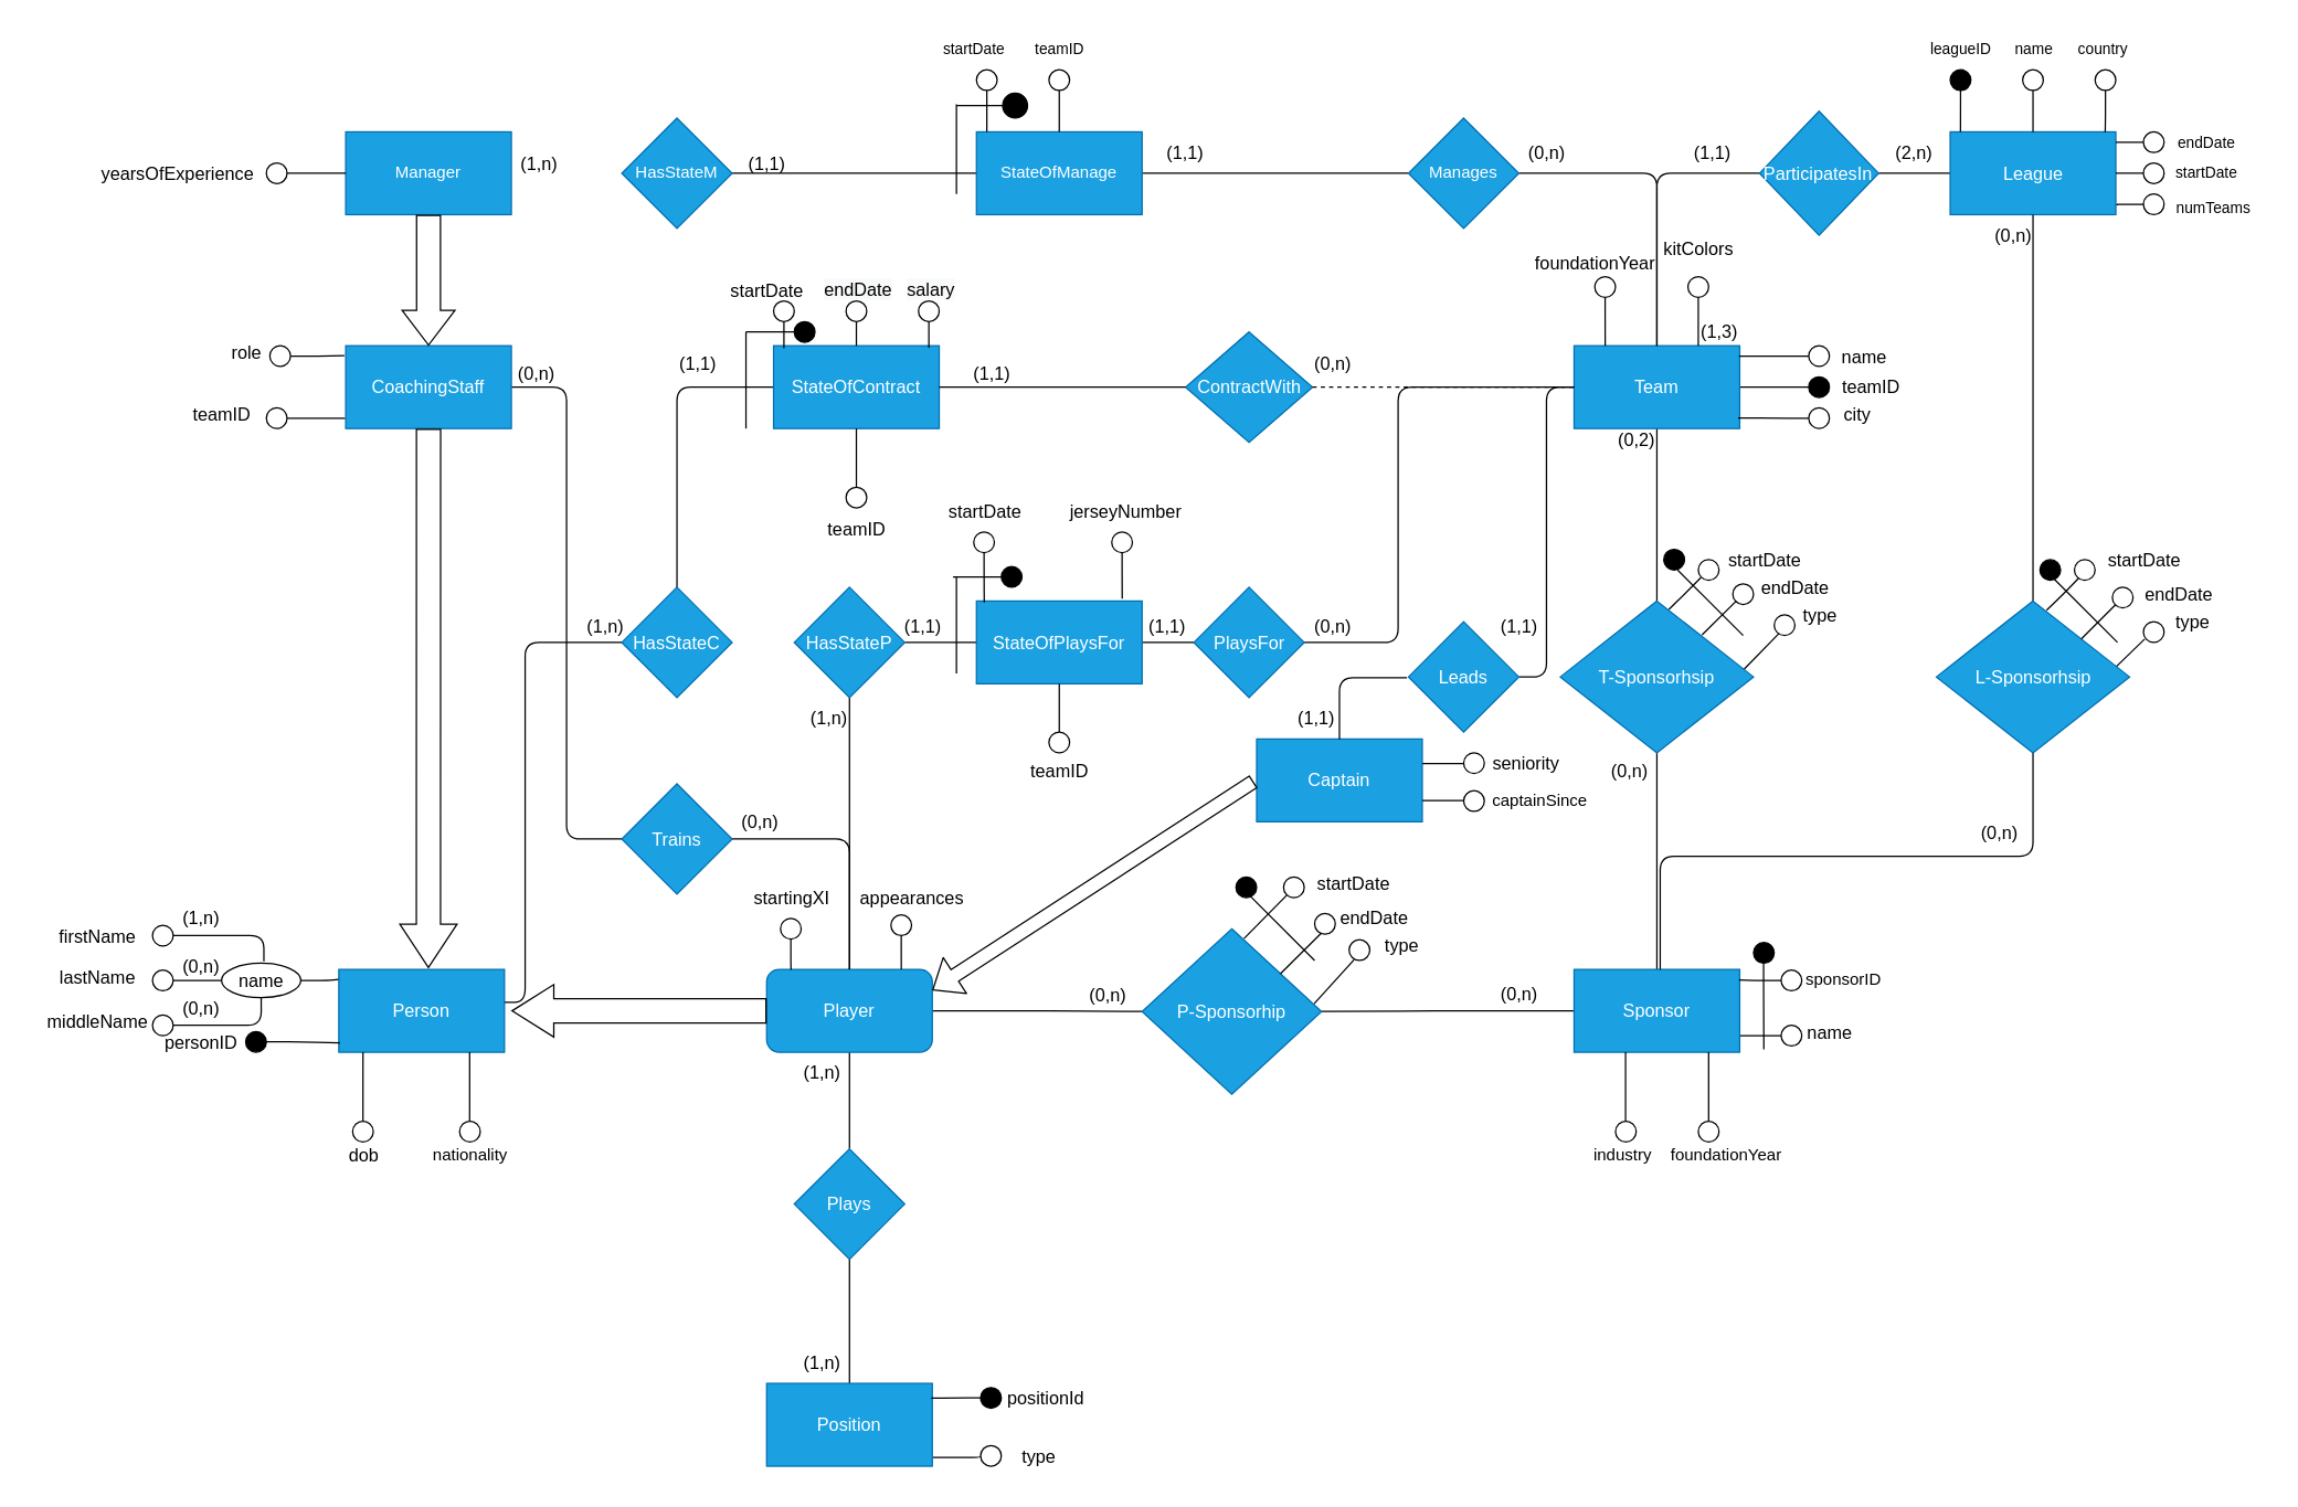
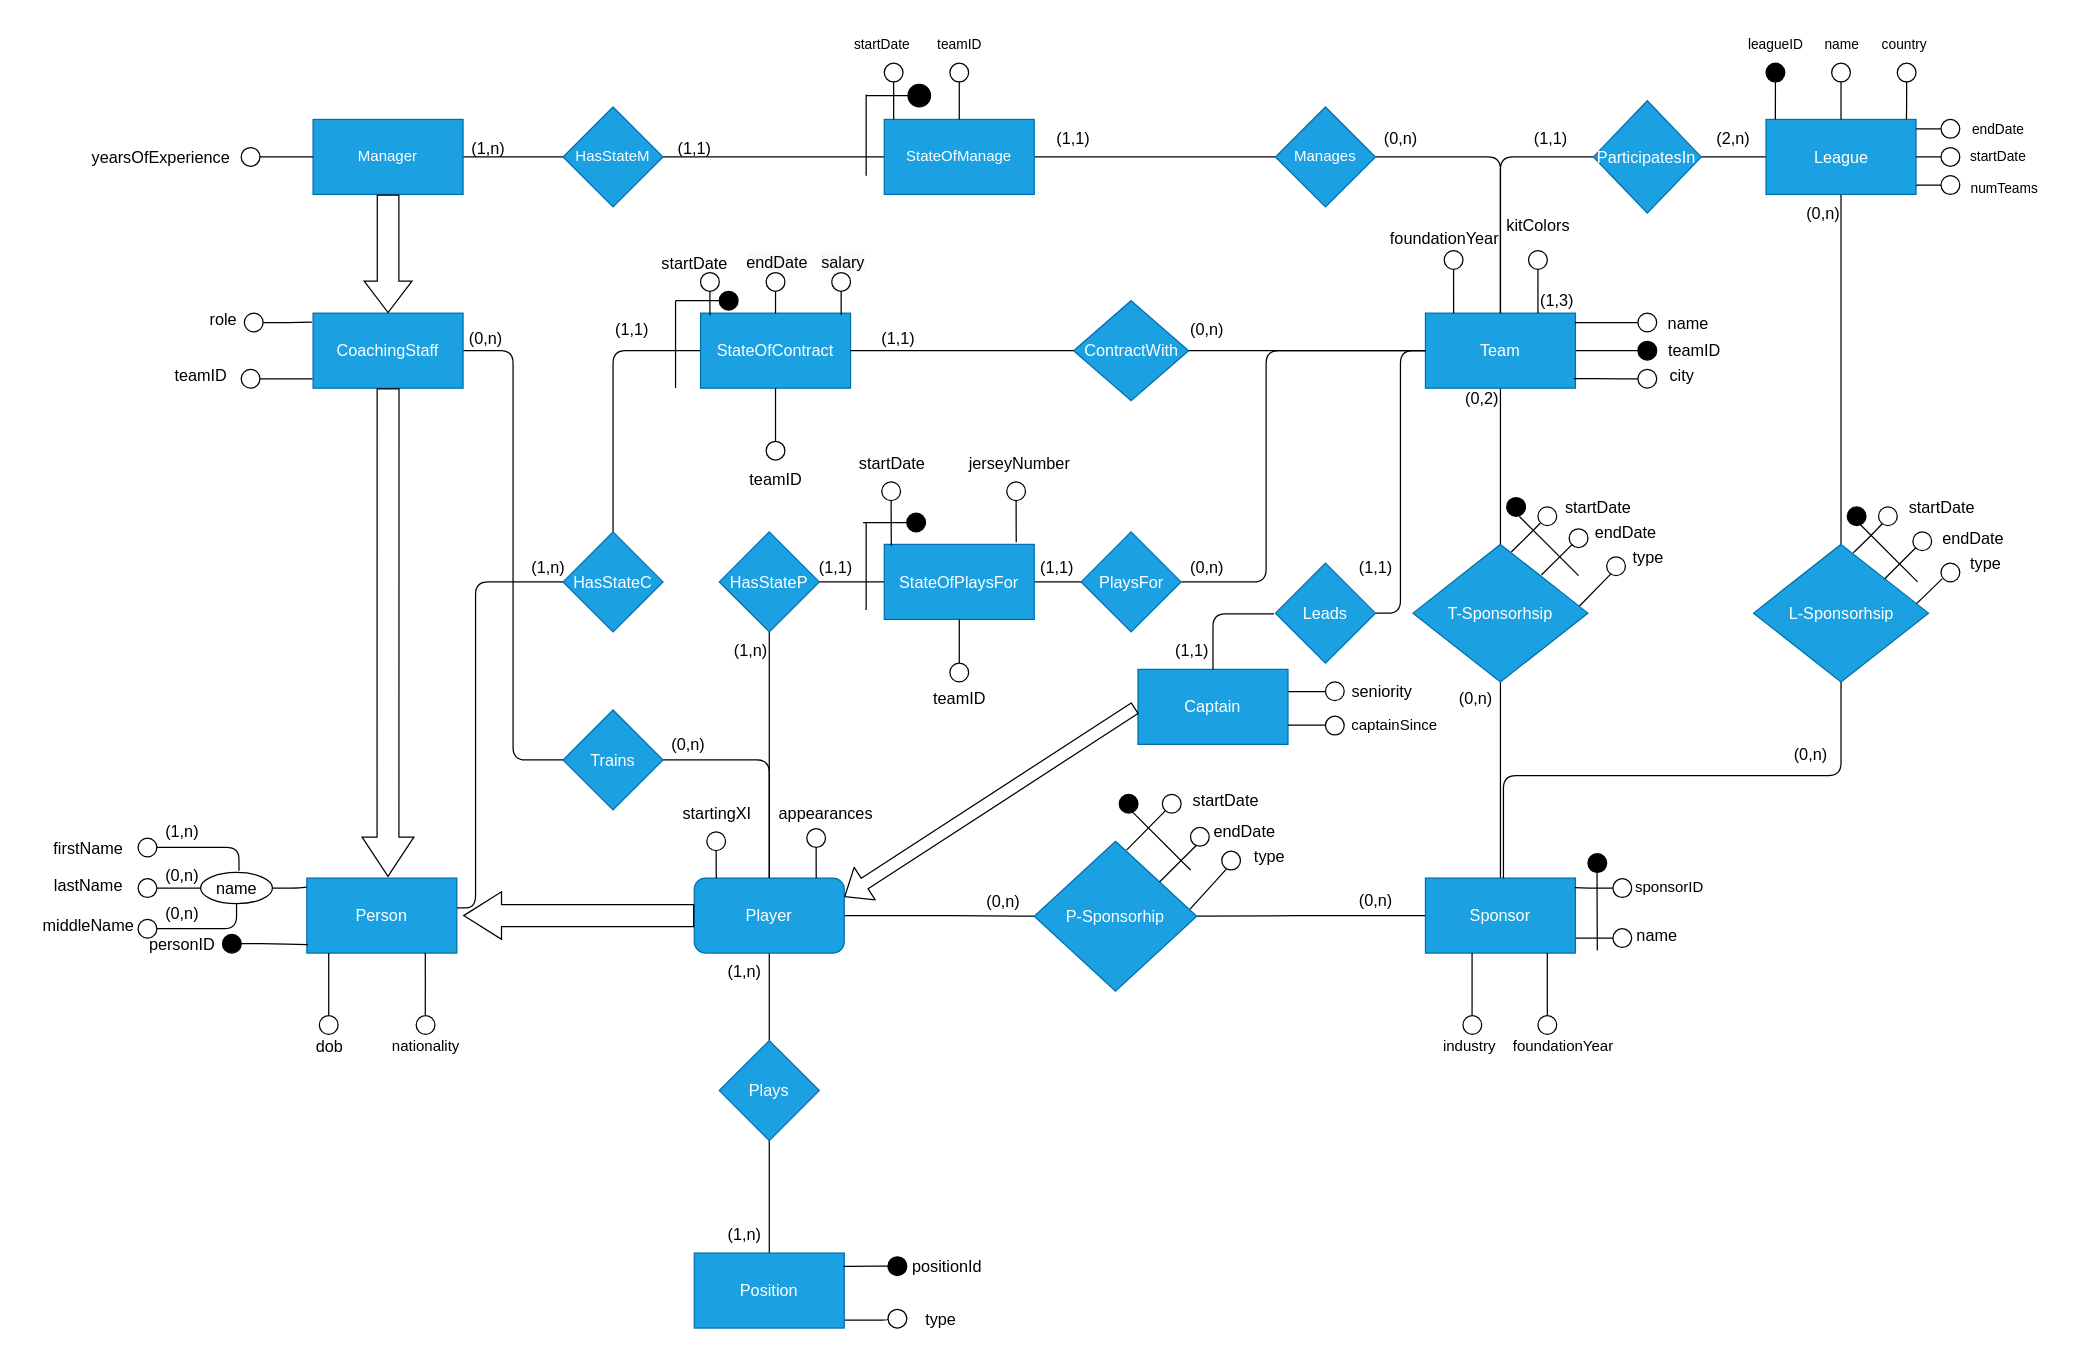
+ <mxCell id="3" style="edgeStyle=orthogonalEdgeStyle;rounded=1;orthogonalLoop=1;jettySize=auto;html=1;entryX=0;entryY=0.5;entryDx=0;entryDy=0;endArrow=none;endFill=0;fillColor=none;" parent="1" source="4" target="168" edge="1"><mxGeometry relative="1" as="geometry" /></mxCell>
- <mxCell id="23" value="" style="endArrow=none;html=1;rounded=1;fillColor=none;entryX=0;entryY=0.5;entryDx=0;entryDy=0;exitX=1;exitY=0.5;exitDx=0;exitDy=0;dashed=1;" parent="1" source="18" target="22" edge="1"><mxGeometry width="50" height="50" relative="1" as="geometry"><mxPoint x="780" y="330" as="sourcePoint" /><mxPoint x="830" y="280" as="targetPoint" /></mxGeometry></mxCell>
+ <mxCell id="23" value="" style="endArrow=none;html=1;rounded=1;fillColor=none;entryX=0;entryY=0.5;entryDx=0;entryDy=0;exitX=1;exitY=0.5;exitDx=0;exitDy=0;" parent="1" source="18" target="22" edge="1"><mxGeometry width="50" height="50" relative="1" as="geometry"><mxPoint x="780" y="330" as="sourcePoint" /><mxPoint x="830" y="280" as="targetPoint" /></mxGeometry></mxCell>
